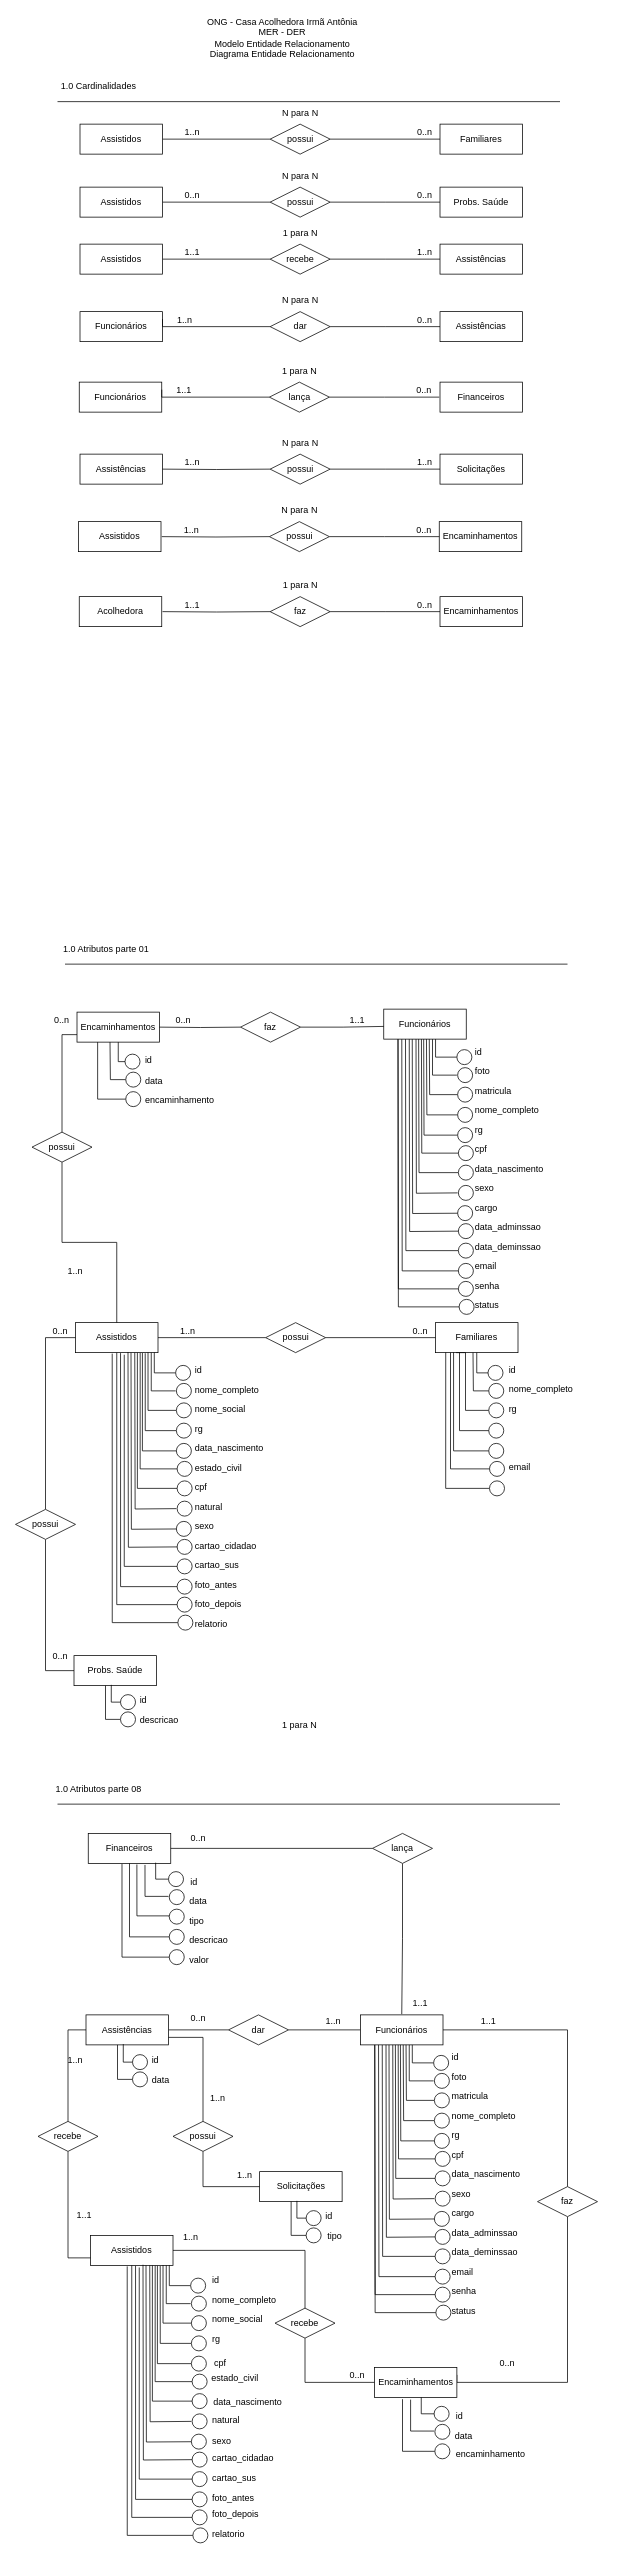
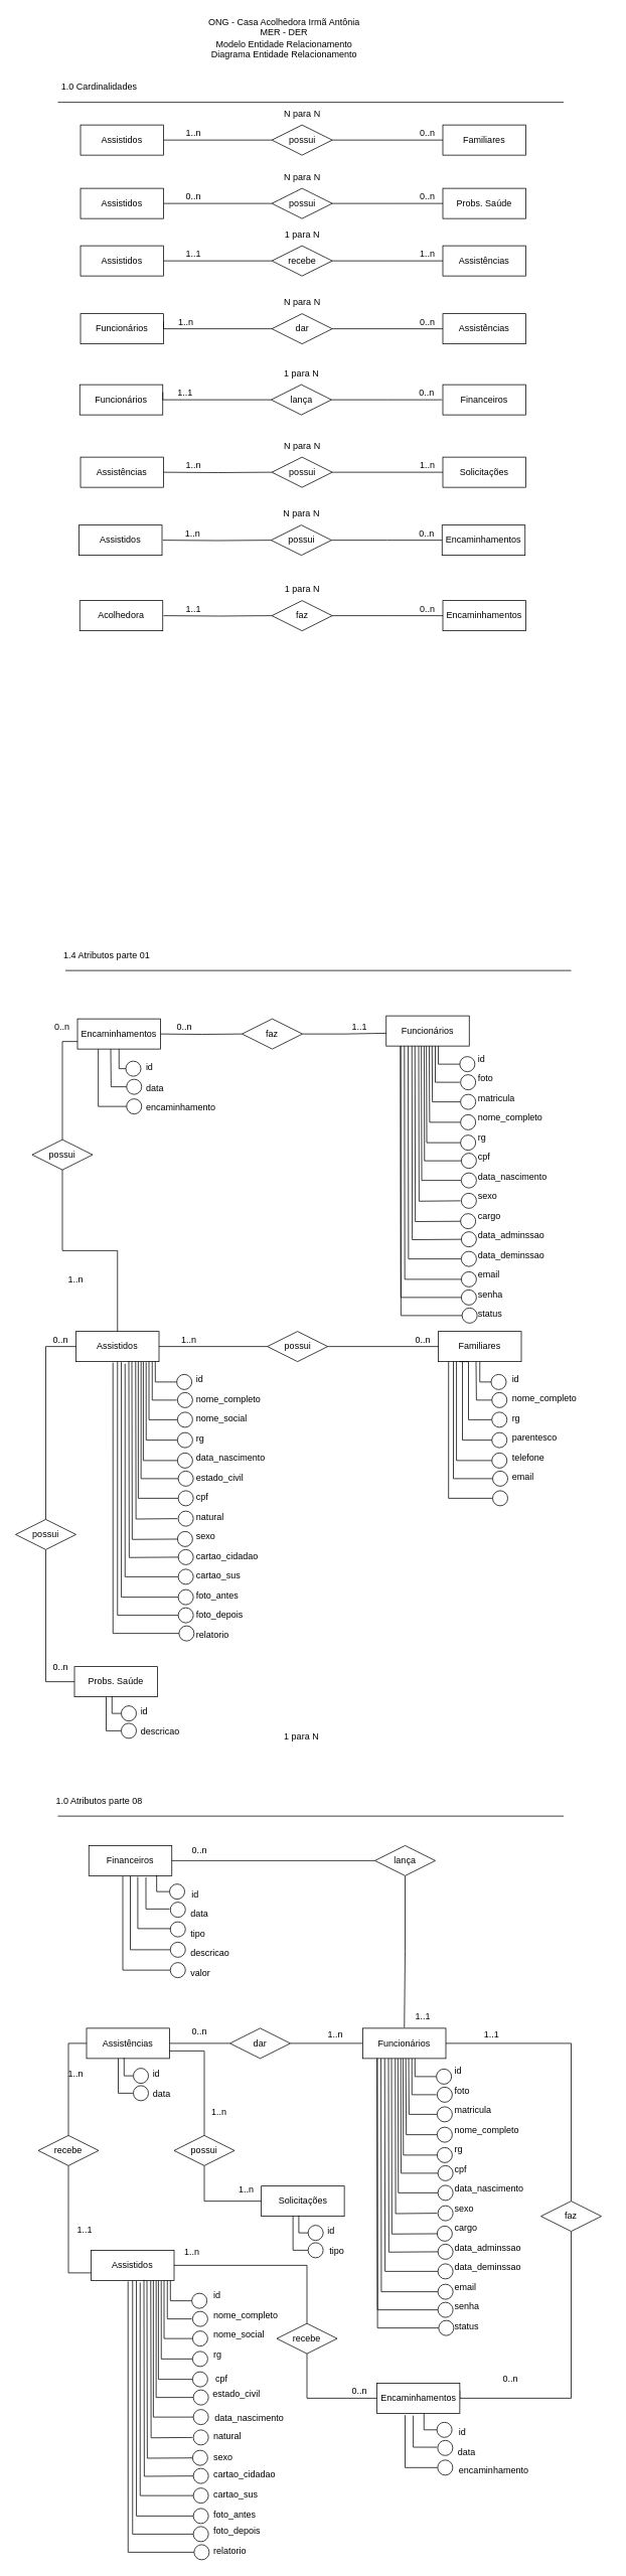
- <mxCell id="66" value="1.0 Atributos parte 01" style="text;html=1;strokeColor=none;fillColor=none;align=center;verticalAlign=middle;whiteSpace=wrap;rounded=0;" parent="1" vertex="1"><mxGeometry x="76" y="1255" width="130" height="20" as="geometry" /></mxCell>
+ <mxCell id="66" value="1.4 Atributos parte 01" style="text;html=1;strokeColor=none;fillColor=none;align=center;verticalAlign=middle;whiteSpace=wrap;rounded=0;" parent="1" vertex="1"><mxGeometry x="76" y="1255" width="130" height="20" as="geometry" /></mxCell>
+ <mxCell id="139" value="parentesco" style="text;strokeColor=none;fillColor=none;align=left;verticalAlign=top;spacingLeft=4;spacingRight=4;overflow=hidden;rotatable=0;points=[[0,0.5],[1,0.5]];portConstraint=eastwest;" parent="1" vertex="1"><mxGeometry x="672" y="1890" width="108" height="26" as="geometry" /></mxCell>
+ <mxCell id="140" value="telefone" style="text;strokeColor=none;fillColor=none;align=left;verticalAlign=top;spacingLeft=4;spacingRight=4;overflow=hidden;rotatable=0;points=[[0,0.5],[1,0.5]];portConstraint=eastwest;" parent="1" vertex="1"><mxGeometry x="672" y="1916" width="108" height="26" as="geometry" /></mxCell>
